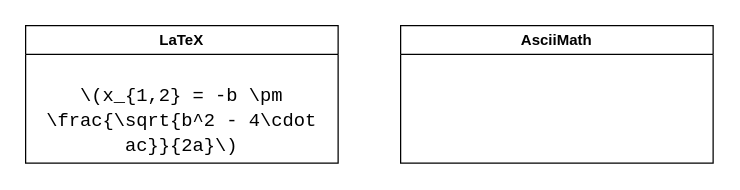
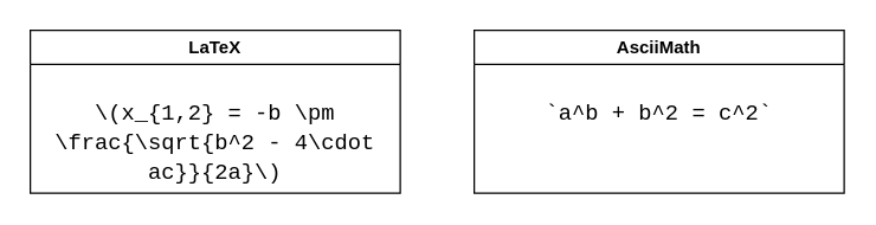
+ <mxCell id="5" value="&lt;span style=&quot;font-family: SFMono-Regular, Menlo, Monaco, Consolas, &amp;quot;Liberation Mono&amp;quot;, &amp;quot;Courier New&amp;quot;, monospace; font-size: 15px; font-style: normal; font-variant-ligatures: normal; font-variant-caps: normal; font-weight: 400; letter-spacing: normal; orphans: 2; text-indent: 0px; text-transform: none; widows: 2; word-spacing: 0px; -webkit-text-stroke-width: 0px; white-space: normal; text-decoration-thickness: initial; text-decoration-style: initial; text-decoration-color: initial; float: none; display: inline !important;&quot;&gt;&lt;span style=&quot;text-align: left;&quot;&gt;`a^b + b^2 = c^2`&lt;/span&gt;&lt;br&gt;&lt;/span&gt;" style="text;whiteSpace=wrap;html=1;labelBackgroundColor=none;fillColor=none;strokeColor=none;fontColor=default;fontSize=15;align=center;" vertex="1" parent="4"><mxGeometry x="10" y="40" width="230" height="60" as="geometry" /></mxCell>
